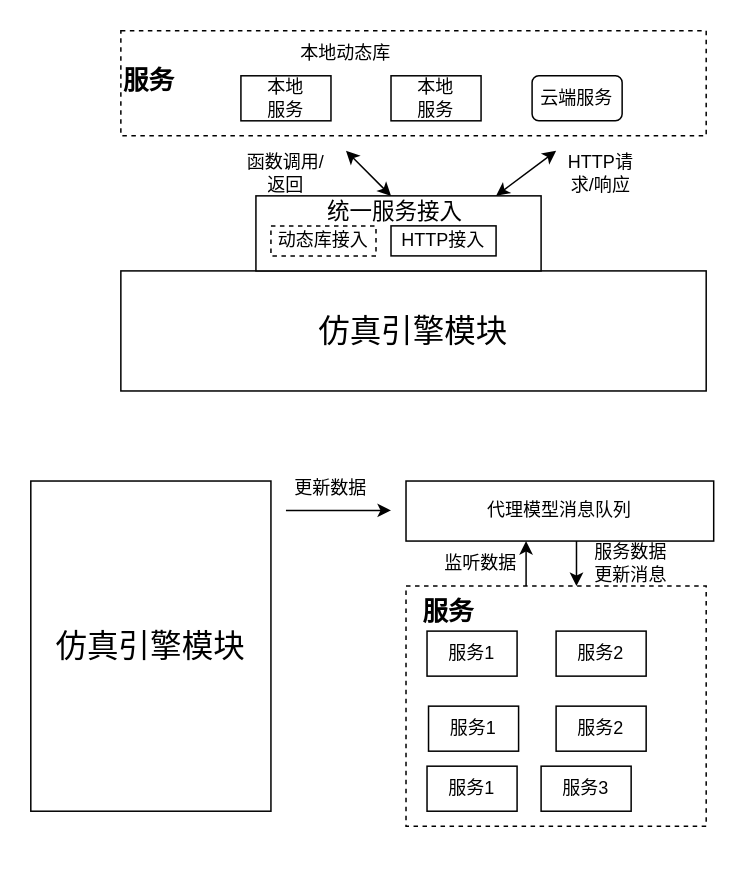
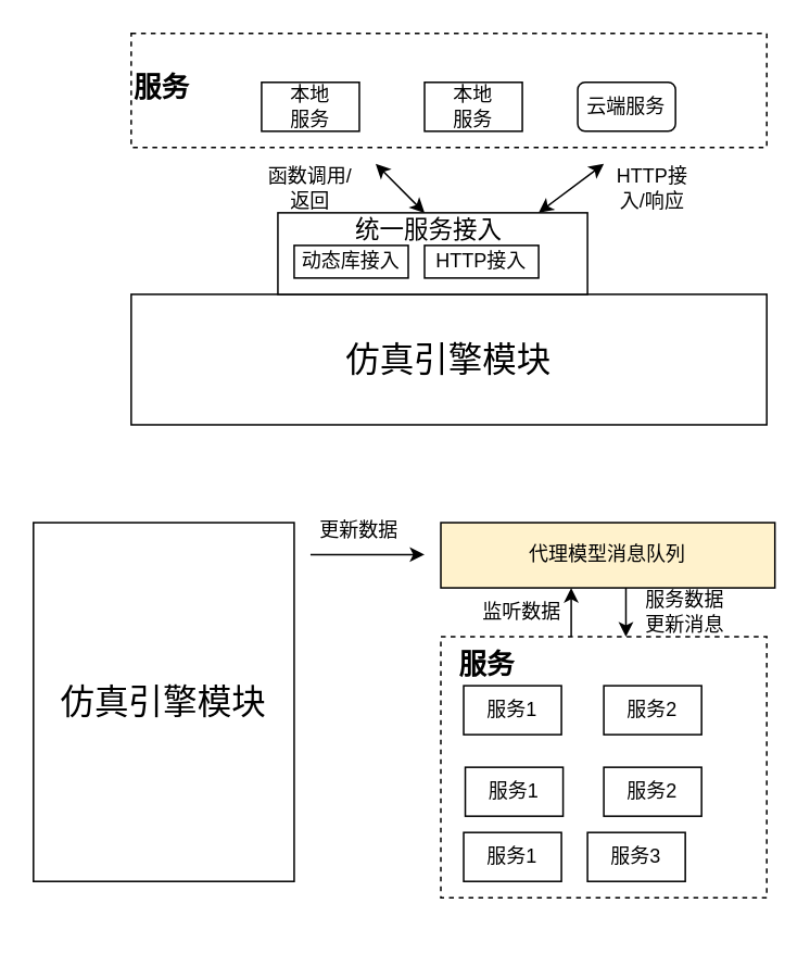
- <mxCell id="14" value="本地动态库" style="text;html=1;align=center;verticalAlign=middle;whiteSpace=wrap;rounded=0;" vertex="1" parent="1"><mxGeometry x="190" y="20" width="80" height="30" as="geometry" /></mxCell>
- <mxCell id="13" value="HTTP请求/响应" style="text;html=1;align=center;verticalAlign=middle;whiteSpace=wrap;rounded=0;" vertex="1" parent="1"><mxGeometry x="370" y="100" width="60" height="30" as="geometry" /></mxCell>
+ <mxCell id="13" value="HTTP接入/响应" style="text;html=1;align=center;verticalAlign=middle;whiteSpace=wrap;rounded=0;" vertex="1" parent="1"><mxGeometry x="370" y="100" width="60" height="30" as="geometry" /></mxCell>
- <mxCell id="8" value="动态库接入" style="rounded=0;whiteSpace=wrap;html=1;dashed=1;" vertex="1" parent="1"><mxGeometry x="180" y="150" width="70" height="20" as="geometry" /></mxCell>
+ <mxCell id="8" value="动态库接入" style="rounded=0;whiteSpace=wrap;html=1;" vertex="1" parent="1"><mxGeometry x="180" y="150" width="70" height="20" as="geometry" /></mxCell>
- <mxCell id="23" value="代理模型消息队列" style="rounded=0;whiteSpace=wrap;html=1;" vertex="1" parent="1"><mxGeometry x="270" y="320" width="205" height="40" as="geometry" /></mxCell>
+ <mxCell id="23" value="代理模型消息队列" style="rounded=0;whiteSpace=wrap;html=1;fillColor=#fff2cc;" vertex="1" parent="1"><mxGeometry x="270" y="320" width="205" height="40" as="geometry" /></mxCell>
